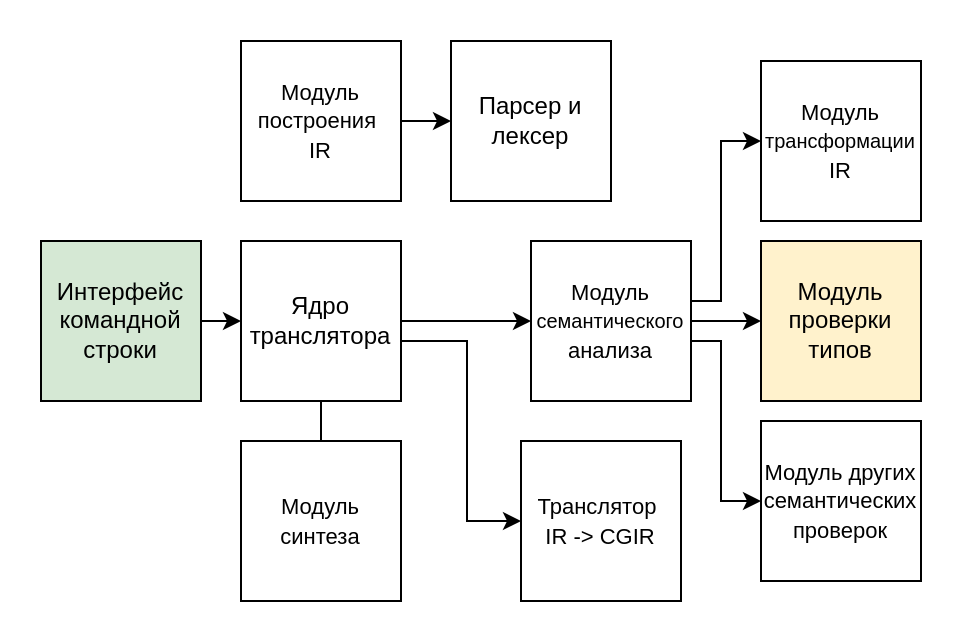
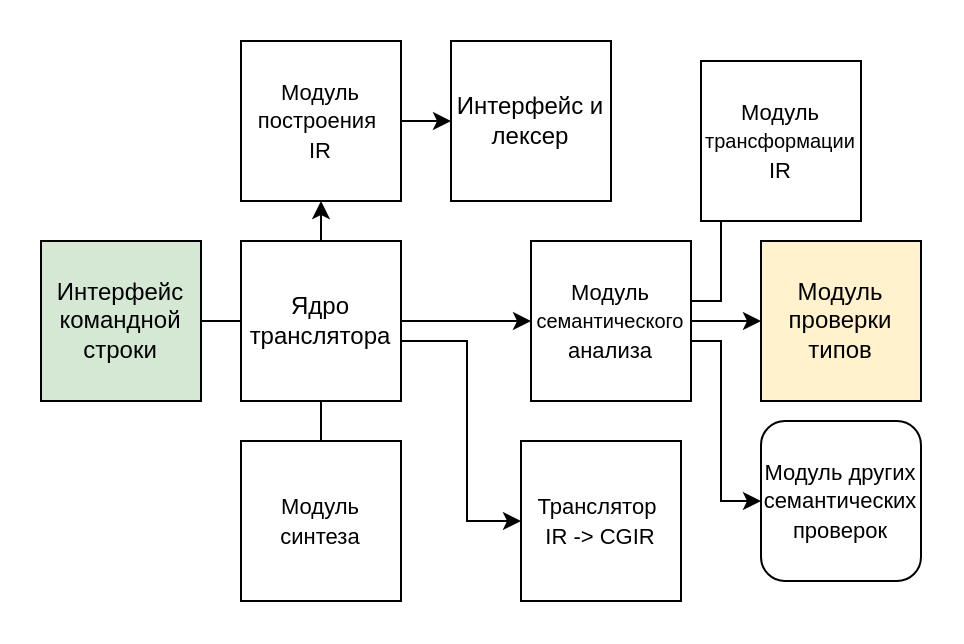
- <mxCell id="15" value="Парсер и лексер" style="whiteSpace=wrap;html=1;aspect=fixed;" vertex="1" parent="1"><mxGeometry x="225" y="20" width="80" height="80" as="geometry" /></mxCell>
+ <mxCell id="15" value="Интерфейс и лексер" style="whiteSpace=wrap;html=1;aspect=fixed;" vertex="1" parent="1"><mxGeometry x="225" y="20" width="80" height="80" as="geometry" /></mxCell>
- <mxCell id="20" value="&lt;font style=&quot;font-size: 11px;&quot;&gt;Модуль &lt;/font&gt;&lt;font style=&quot;font-size: 10px;&quot;&gt;трансформации&lt;/font&gt;&lt;font style=&quot;font-size: 11px;&quot;&gt; IR&lt;/font&gt;" style="whiteSpace=wrap;html=1;aspect=fixed;" vertex="1" parent="1"><mxGeometry x="380" y="30" width="80" height="80" as="geometry" /></mxCell>
+ <mxCell id="20" value="&lt;font style=&quot;font-size: 11px;&quot;&gt;Модуль &lt;/font&gt;&lt;font style=&quot;font-size: 10px;&quot;&gt;трансформации&lt;/font&gt;&lt;font style=&quot;font-size: 11px;&quot;&gt; IR&lt;/font&gt;" style="whiteSpace=wrap;html=1;aspect=fixed;" vertex="1" parent="1"><mxGeometry x="350" y="30" width="80" height="80" as="geometry" /></mxCell>
+ <mxCell id="8" style="edgeStyle=orthogonalEdgeStyle;rounded=0;orthogonalLoop=1;jettySize=auto;html=1;exitX=0.5;exitY=0;exitDx=0;exitDy=0;entryX=0.5;entryY=1;entryDx=0;entryDy=0;" edge="1" parent="1" source="10" target="5"><mxGeometry relative="1" as="geometry" /></mxCell>
- <mxCell id="2" style="edgeStyle=orthogonalEdgeStyle;rounded=0;orthogonalLoop=1;jettySize=auto;html=1;exitX=1;exitY=0.5;exitDx=0;exitDy=0;entryX=0;entryY=0.5;entryDx=0;entryDy=0;" edge="1" parent="1" source="3" target="10"><mxGeometry relative="1" as="geometry" /></mxCell>
+ <mxCell id="2" style="edgeStyle=orthogonalEdgeStyle;rounded=0;orthogonalLoop=1;jettySize=auto;html=1;exitX=1;exitY=0.5;exitDx=0;exitDy=0;entryX=0;entryY=0.5;entryDx=0;entryDy=0;endArrow=none;" edge="1" parent="1" source="3" target="10"><mxGeometry relative="1" as="geometry" /></mxCell>
- <mxCell id="19" value="&lt;font style=&quot;font-size: 11px;&quot;&gt;Модуль других &lt;font style=&quot;font-size: 11px;&quot;&gt;семантических&lt;/font&gt; проверок&lt;/font&gt;" style="whiteSpace=wrap;html=1;aspect=fixed;" vertex="1" parent="1"><mxGeometry x="380" y="210" width="80" height="80" as="geometry" /></mxCell>
+ <mxCell id="19" value="&lt;font style=&quot;font-size: 11px;&quot;&gt;Модуль других &lt;font style=&quot;font-size: 11px;&quot;&gt;семантических&lt;/font&gt; проверок&lt;/font&gt;" style="whiteSpace=wrap;html=1;aspect=fixed;rounded=1;" vertex="1" parent="1"><mxGeometry x="380" y="210" width="80" height="80" as="geometry" /></mxCell>
